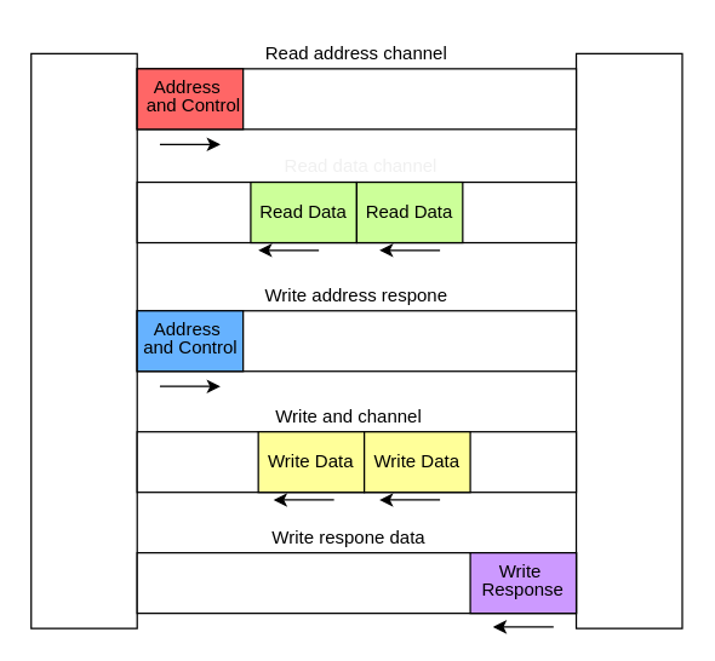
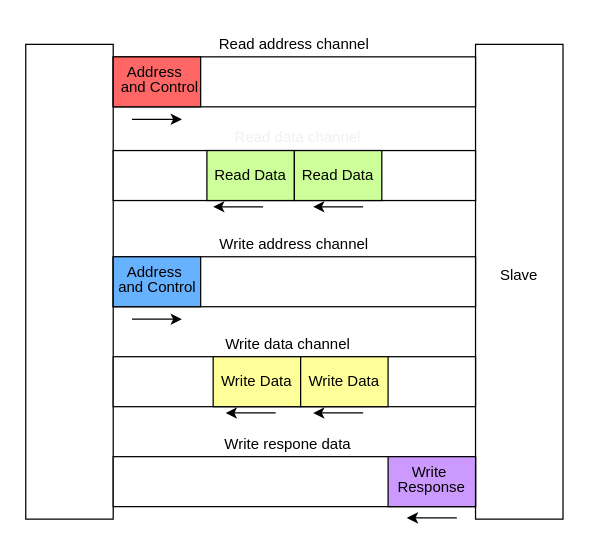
- <mxCell id="12" value="Write address respone" style="text;strokeColor=none;align=center;fillColor=none;html=1;verticalAlign=middle;whiteSpace=wrap;rounded=0;" parent="1" vertex="1"><mxGeometry x="165" y="180" width="140" height="30" as="geometry" /></mxCell>
+ <mxCell id="12" value="Write address channel" style="text;strokeColor=none;align=center;fillColor=none;html=1;verticalAlign=middle;whiteSpace=wrap;rounded=0;" parent="1" vertex="1"><mxGeometry x="165" y="180" width="140" height="30" as="geometry" /></mxCell>
+ <mxCell id="4" value="Slave" style="text;strokeColor=none;align=center;fillColor=none;html=1;verticalAlign=middle;whiteSpace=wrap;rounded=0;" parent="1" vertex="1"><mxGeometry x="385" y="205" width="60" height="30" as="geometry" /></mxCell>
- <mxCell id="13" value="Write and channel" style="text;strokeColor=none;align=center;fillColor=none;html=1;verticalAlign=middle;whiteSpace=wrap;rounded=0;" parent="1" vertex="1"><mxGeometry x="160" y="260" width="140" height="30" as="geometry" /></mxCell>
+ <mxCell id="13" value="Write data channel" style="text;strokeColor=none;align=center;fillColor=none;html=1;verticalAlign=middle;whiteSpace=wrap;rounded=0;" parent="1" vertex="1"><mxGeometry x="160" y="260" width="140" height="30" as="geometry" /></mxCell>
